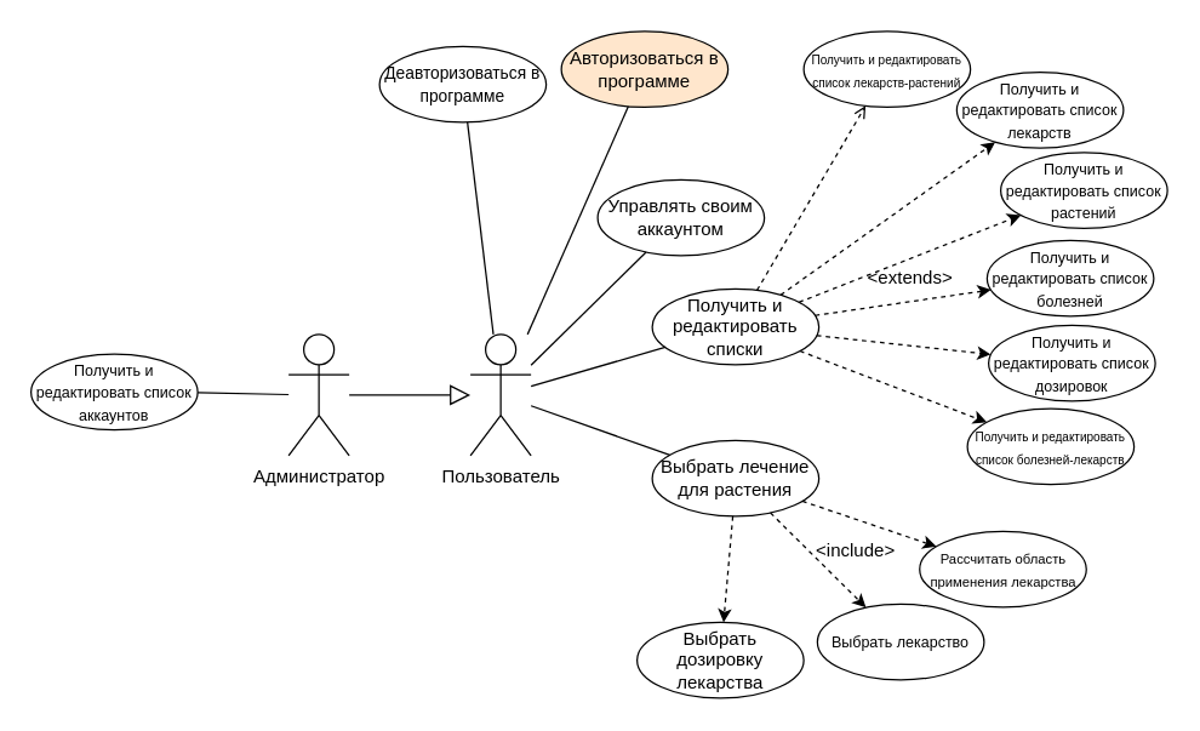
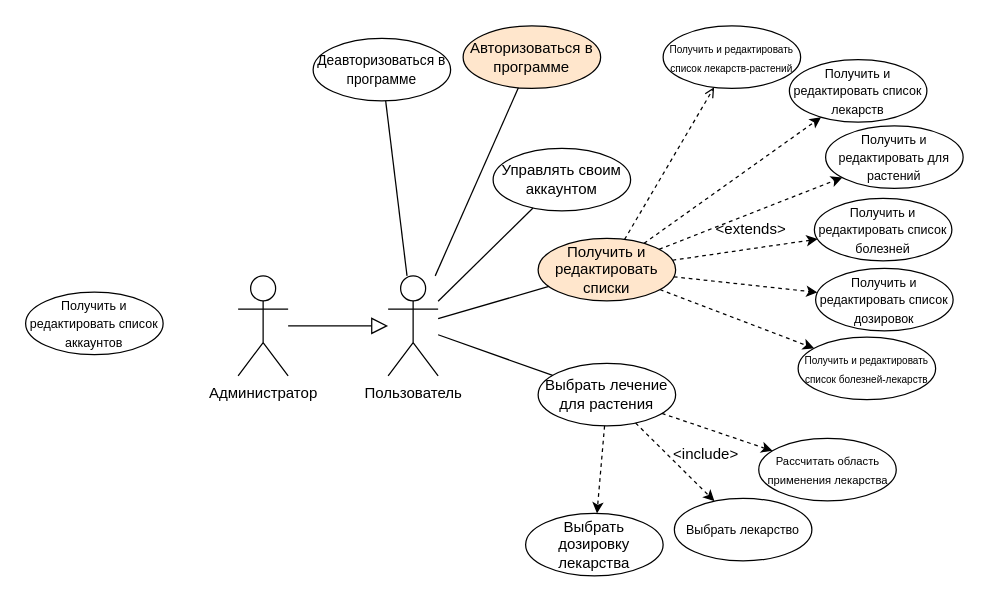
- <mxCell id="9" value="&lt;font style=&quot;font-size: 10px;&quot;&gt;Получить и редактировать список растений&lt;/font&gt;" style="ellipse;whiteSpace=wrap;html=1;" vertex="1" parent="1"><mxGeometry x="660" y="100" width="110" height="50" as="geometry" /></mxCell>
+ <mxCell id="9" value="&lt;font style=&quot;font-size: 10px;&quot;&gt;Получить и редактировать для растений&lt;/font&gt;" style="ellipse;whiteSpace=wrap;html=1;" vertex="1" parent="1"><mxGeometry x="660" y="100" width="110" height="50" as="geometry" /></mxCell>
- <mxCell id="6" value="Получить и редактировать списки" style="ellipse;whiteSpace=wrap;html=1;" vertex="1" parent="1"><mxGeometry x="430" y="190" width="110" height="50" as="geometry" /></mxCell>
+ <mxCell id="6" value="Получить и редактировать списки" style="ellipse;whiteSpace=wrap;html=1;fillColor=#ffe6cc;" vertex="1" parent="1"><mxGeometry x="430" y="190" width="110" height="50" as="geometry" /></mxCell>
- <mxCell id="23" value="" style="endArrow=none;html=1;rounded=0;" edge="1" parent="1" source="22" target="3"><mxGeometry width="50" height="50" relative="1" as="geometry"><mxPoint x="130" y="430" as="sourcePoint" /><mxPoint x="180" y="380" as="targetPoint" /></mxGeometry></mxCell>
